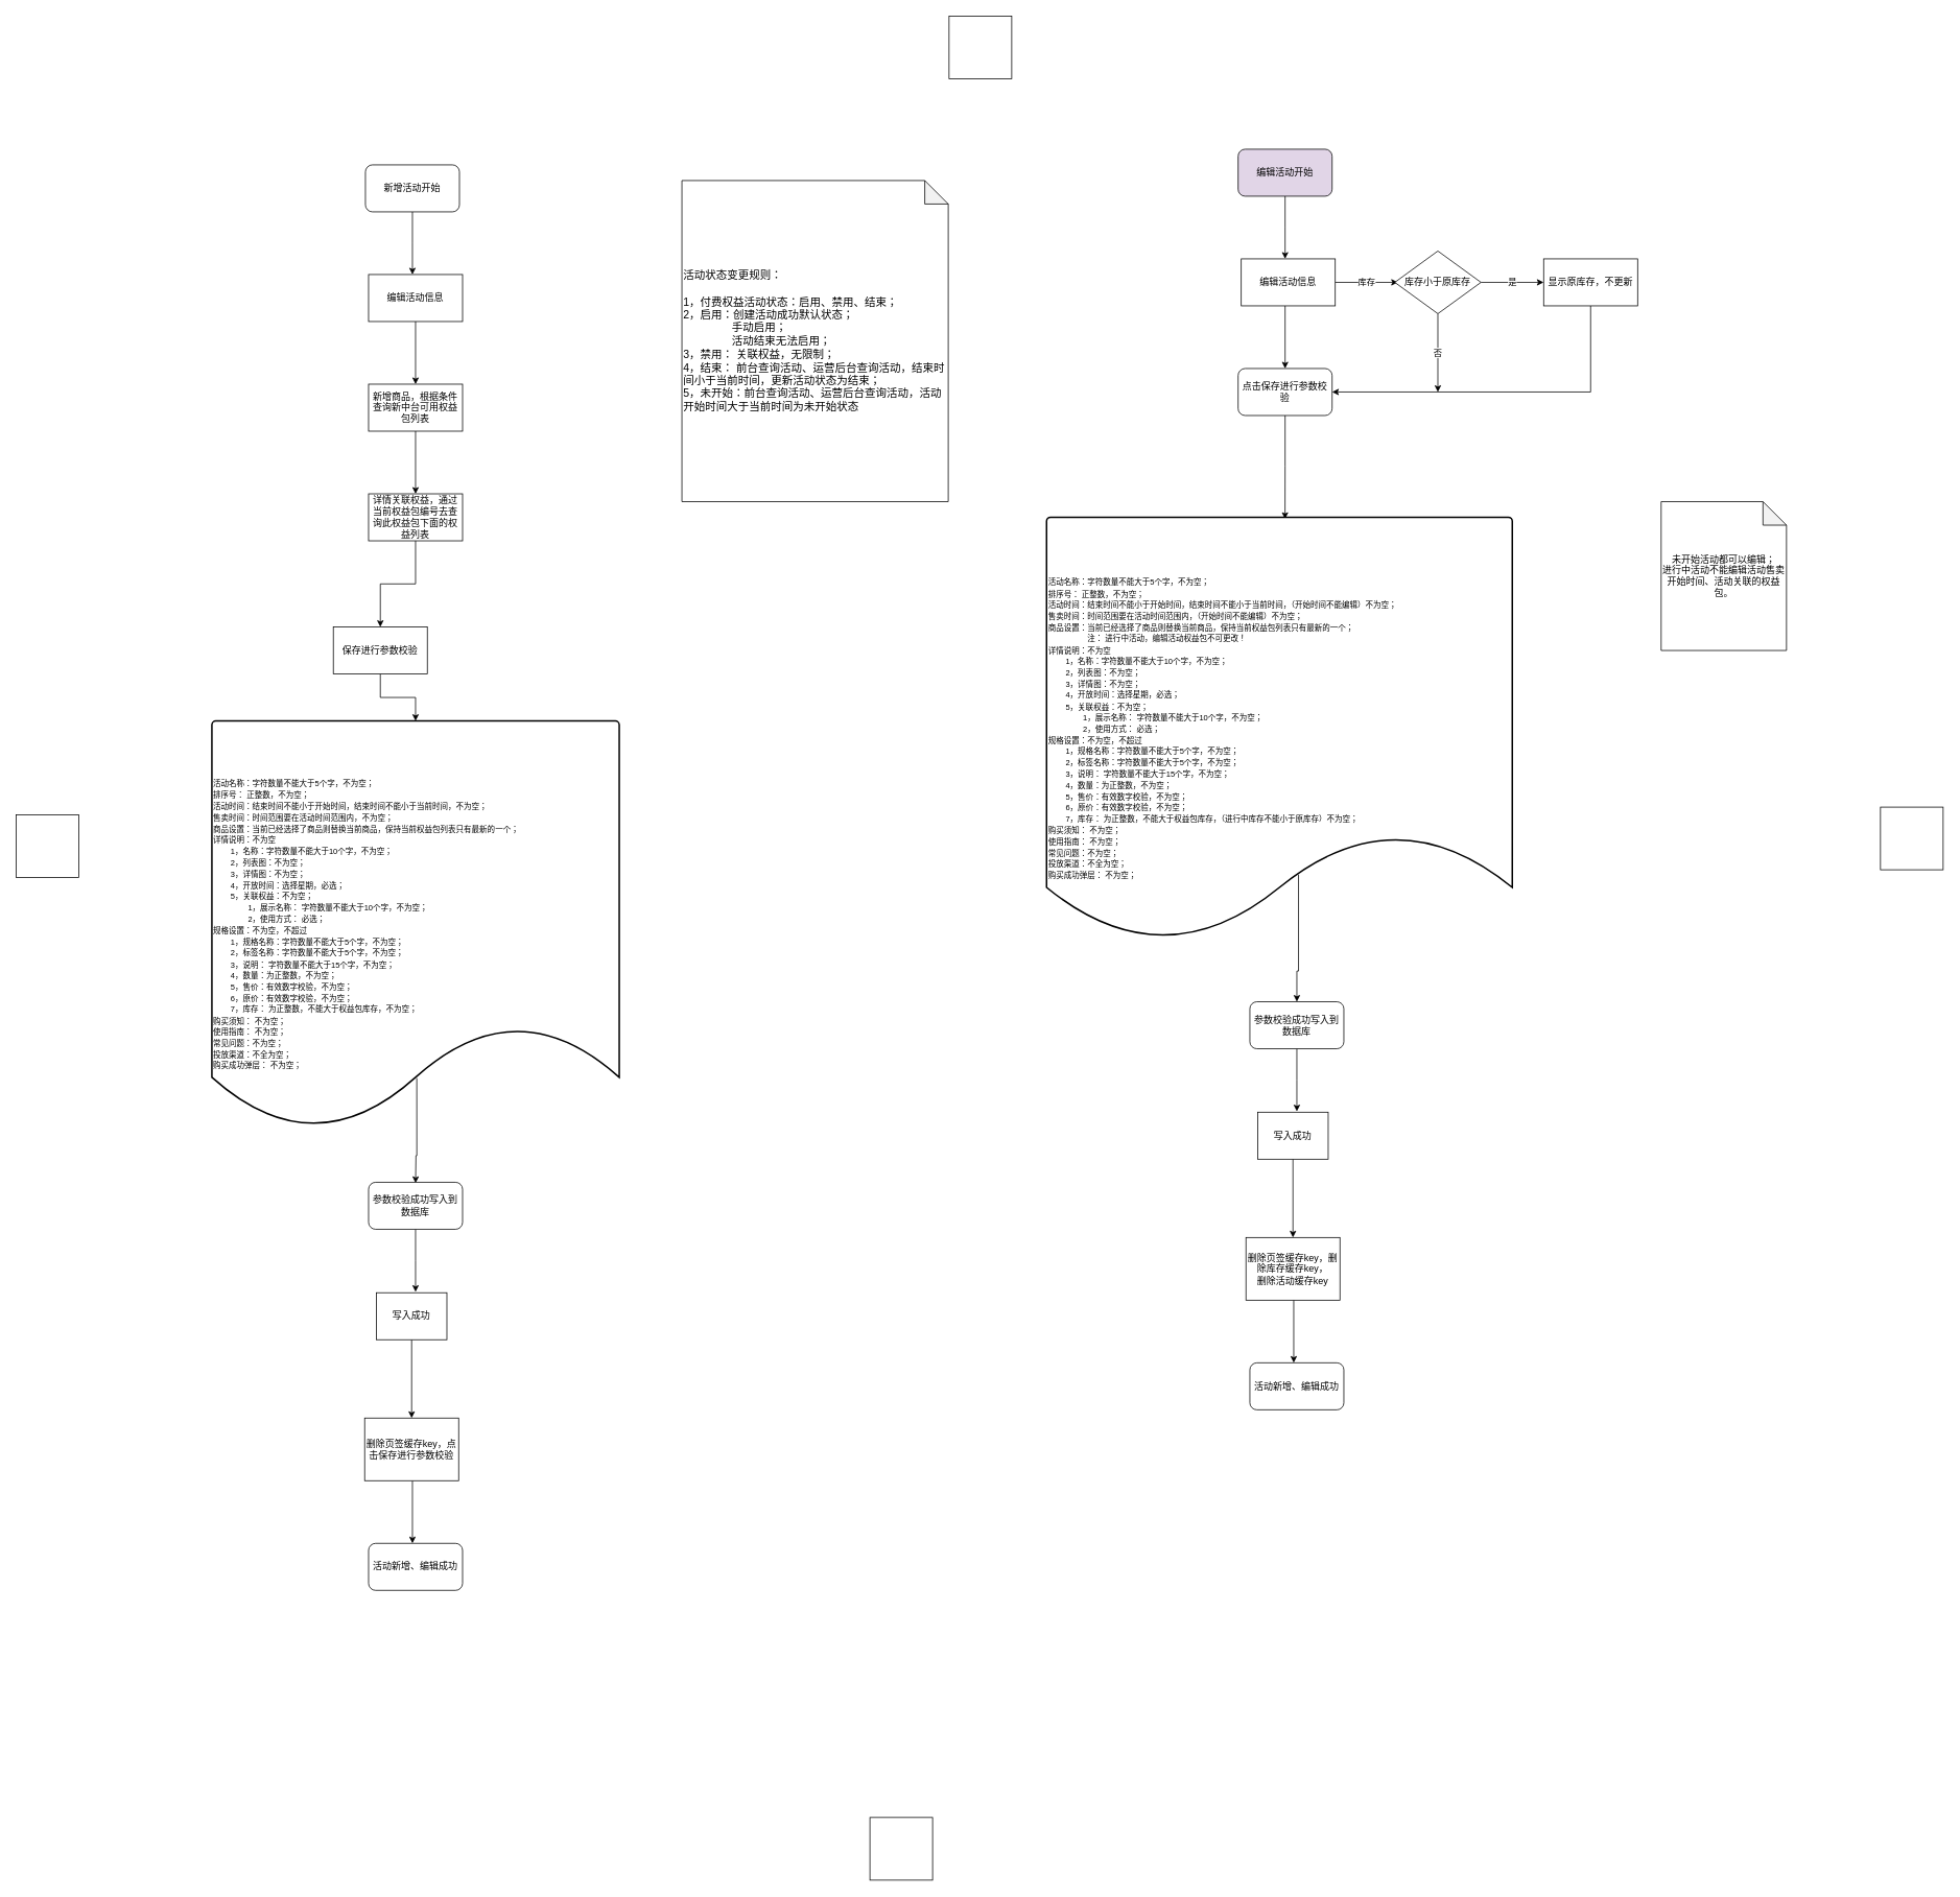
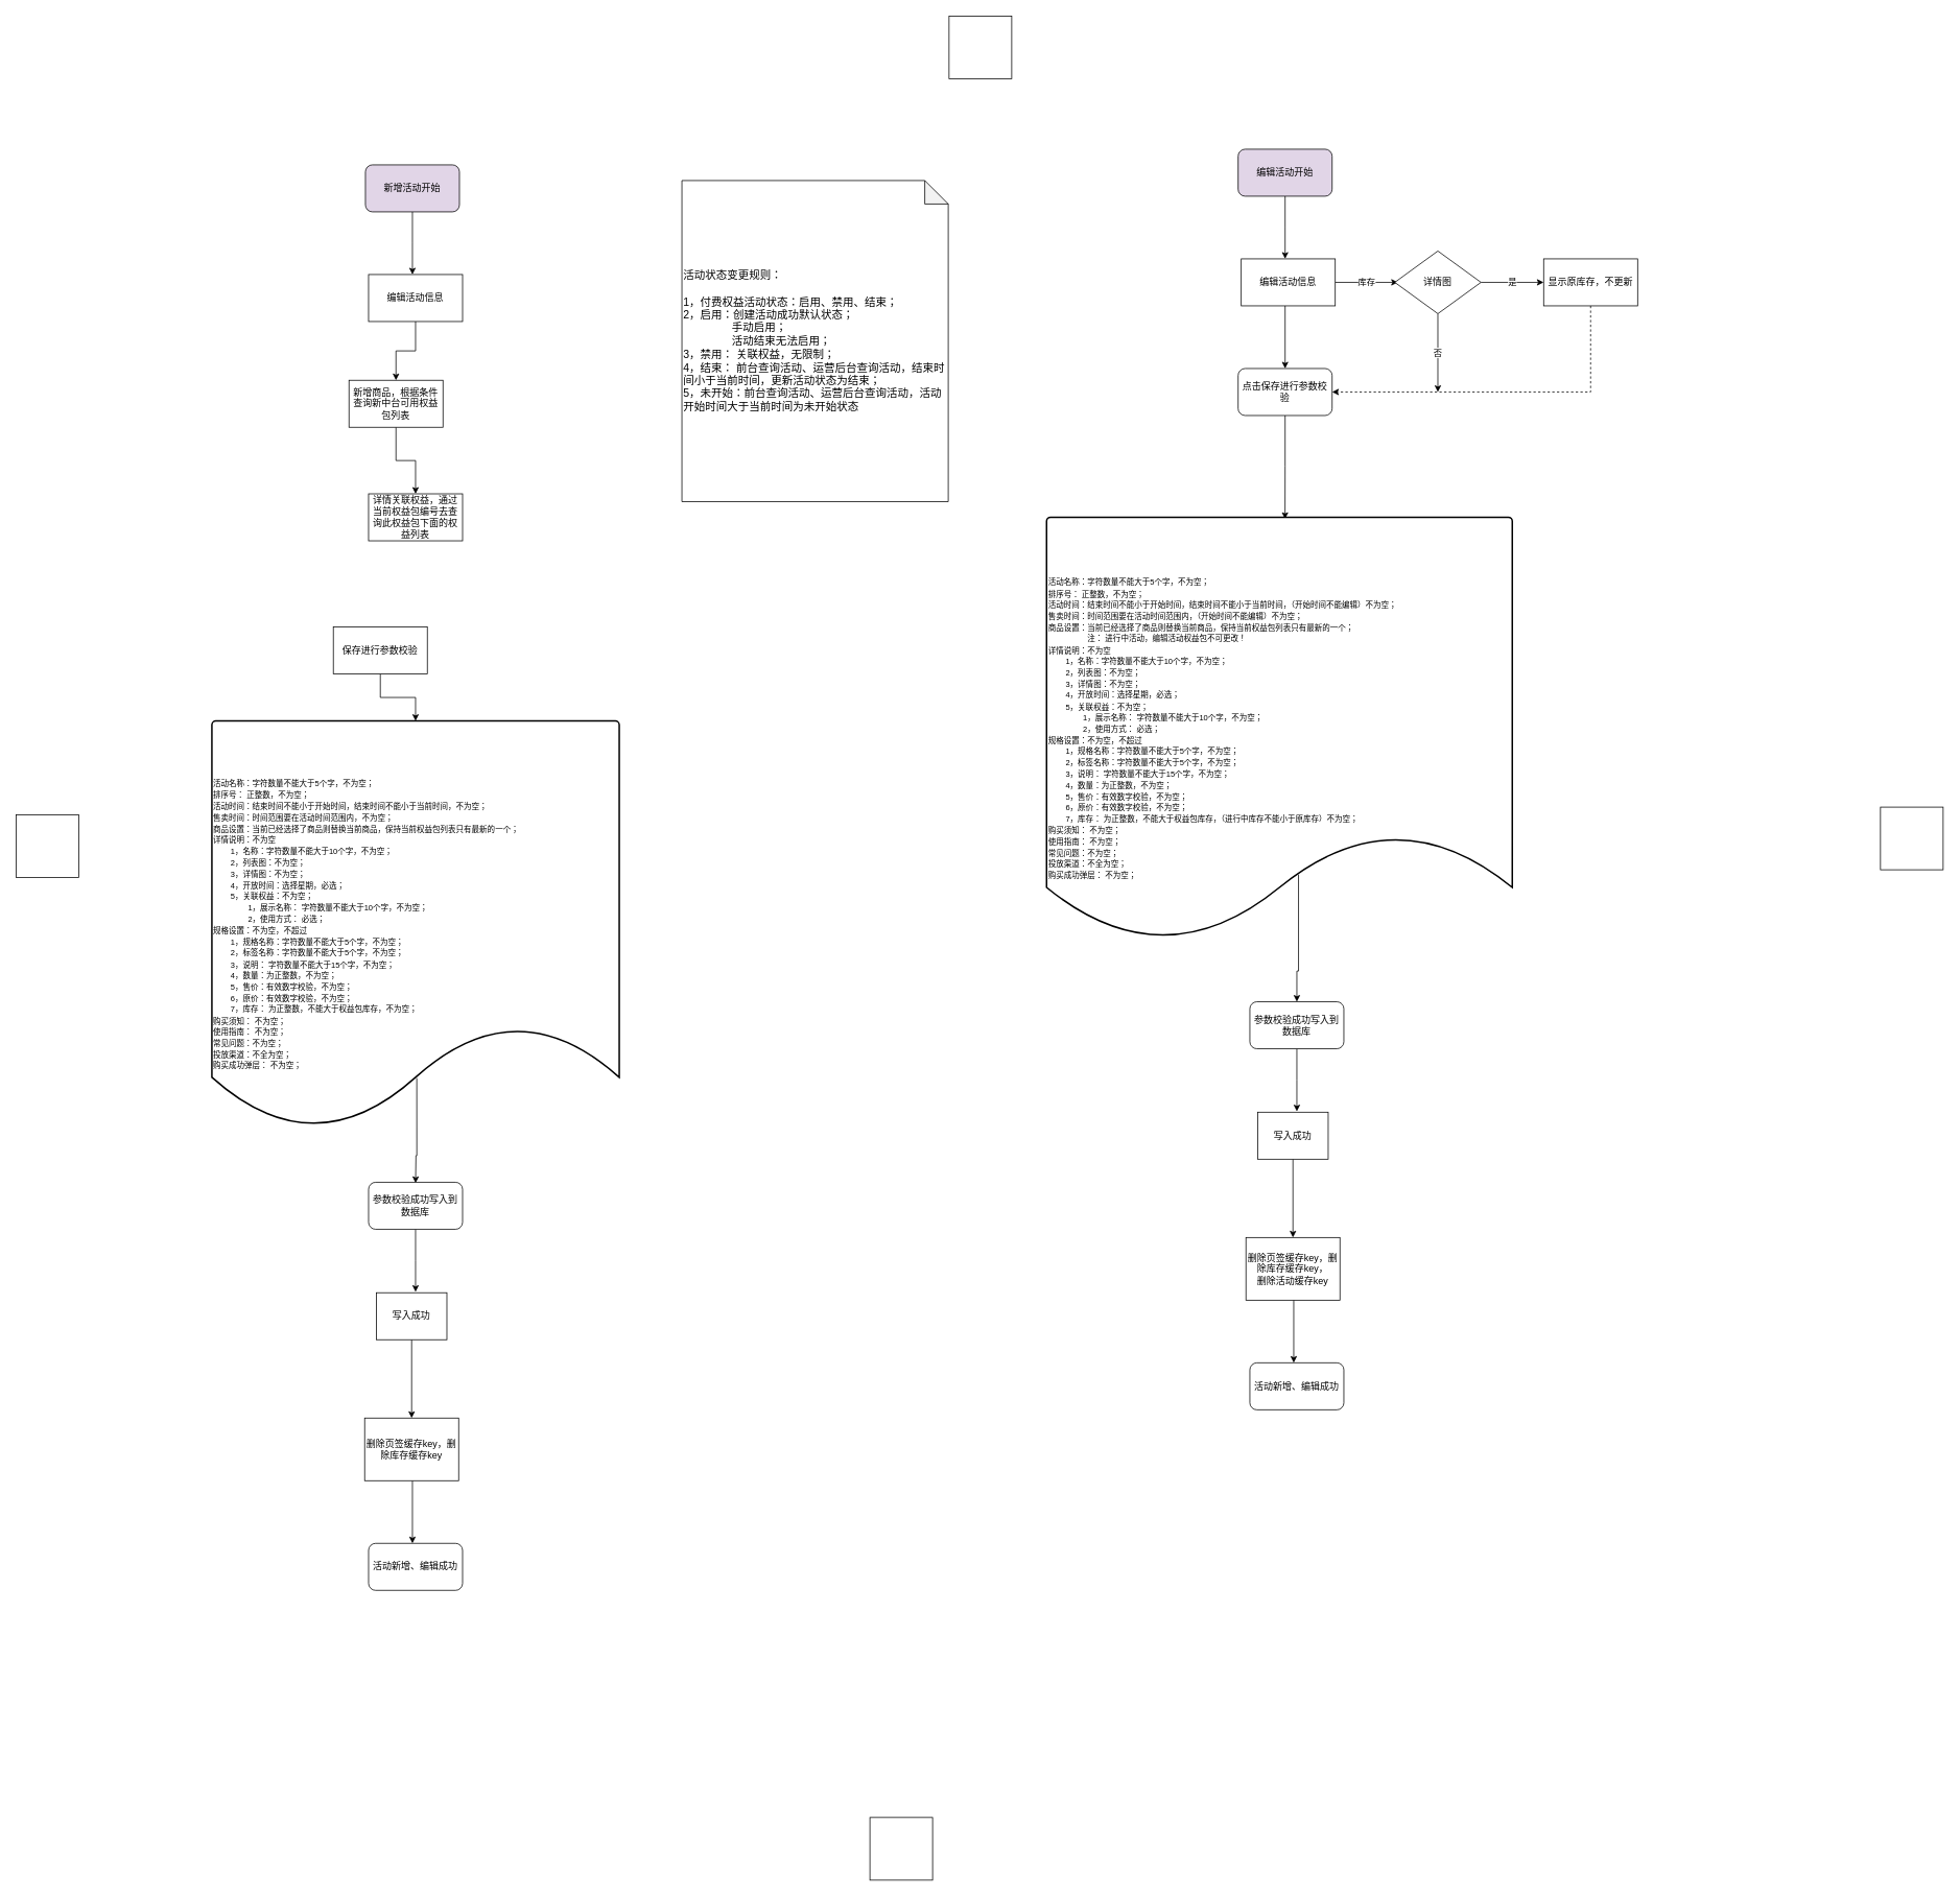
- <mxCell id="3" value="新增活动开始" style="rounded=1;whiteSpace=wrap;html=1;" vertex="1" parent="1"><mxGeometry x="466" y="210" width="120" height="60" as="geometry" /></mxCell>
+ <mxCell id="3" value="新增活动开始" style="rounded=1;whiteSpace=wrap;html=1;fillColor=#e1d5e7;" vertex="1" parent="1"><mxGeometry x="466" y="210" width="120" height="60" as="geometry" /></mxCell>
- <mxCell id="26" value="库存小于原库存" style="rhombus;whiteSpace=wrap;html=1;" vertex="1" parent="1"><mxGeometry x="1780" y="320" width="110" height="80" as="geometry" /></mxCell>
+ <mxCell id="26" value="详情图" style="rhombus;whiteSpace=wrap;html=1;" vertex="1" parent="1"><mxGeometry x="1780" y="320" width="110" height="80" as="geometry" /></mxCell>
- <mxCell id="27" value="" style="edgeStyle=orthogonalEdgeStyle;rounded=0;orthogonalLoop=1;jettySize=auto;html=1;entryX=1;entryY=0.5;entryDx=0;entryDy=0;" edge="1" parent="1" source="28" target="23"><mxGeometry relative="1" as="geometry"><mxPoint x="2030" y="470" as="targetPoint" /><Array as="points"><mxPoint x="2030" y="500" /></Array></mxGeometry></mxCell>
+ <mxCell id="27" value="" style="edgeStyle=orthogonalEdgeStyle;rounded=0;orthogonalLoop=1;jettySize=auto;html=1;entryX=1;entryY=0.5;entryDx=0;entryDy=0;dashed=1;" edge="1" parent="1" source="28" target="23"><mxGeometry relative="1" as="geometry"><mxPoint x="2030" y="470" as="targetPoint" /><Array as="points"><mxPoint x="2030" y="500" /></Array></mxGeometry></mxCell>
- <mxCell id="7" value="新增商品，根据条件查询新中台可用权益包列表" style="rounded=0;whiteSpace=wrap;html=1;" vertex="1" parent="1"><mxGeometry x="470" y="490" width="120" height="60" as="geometry" /></mxCell>
+ <mxCell id="7" value="新增商品，根据条件查询新中台可用权益包列表" style="rounded=0;whiteSpace=wrap;html=1;" vertex="1" parent="1"><mxGeometry x="445" y="485" width="120" height="60" as="geometry" /></mxCell>
- <mxCell id="35" value="未开始活动都可以编辑；&lt;br&gt;进行中活动不能编辑活动售卖开始时间、活动关联的权益包。" style="shape=note;whiteSpace=wrap;html=1;backgroundOutline=1;darkOpacity=0.05;" vertex="1" parent="1"><mxGeometry x="2120" y="640" width="160" height="190" as="geometry" /></mxCell>
- <mxCell id="8" value="" style="edgeStyle=orthogonalEdgeStyle;rounded=0;orthogonalLoop=1;jettySize=auto;html=1;" edge="1" parent="1" source="9" target="11"><mxGeometry relative="1" as="geometry" /></mxCell>
- <mxCell id="32" value="删除页签缓存key，点击保存进行参数校验" style="rounded=0;whiteSpace=wrap;html=1;" vertex="1" parent="1"><mxGeometry x="465" y="1810" width="120" height="80" as="geometry" /></mxCell>
+ <mxCell id="32" value="删除页签缓存key，删除库存缓存key" style="rounded=0;whiteSpace=wrap;html=1;" vertex="1" parent="1"><mxGeometry x="465" y="1810" width="120" height="80" as="geometry" /></mxCell>
